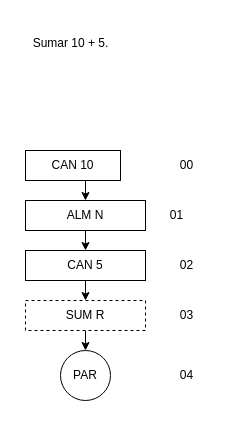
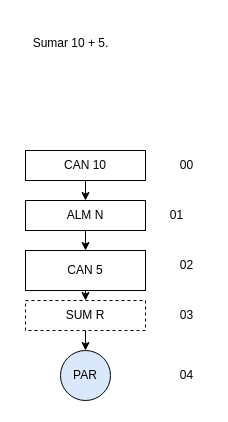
- <mxCell id="3" value="CAN 10" style="whiteSpace=wrap;html=1;" parent="1" vertex="1"><mxGeometry x="25" y="150" width="95" height="30" as="geometry" /></mxCell>
+ <mxCell id="3" value="CAN 10" style="whiteSpace=wrap;html=1;" parent="1" vertex="1"><mxGeometry x="25" y="150" width="120" height="30" as="geometry" /></mxCell>
- <mxCell id="7" value="CAN 5" style="whiteSpace=wrap;html=1;" parent="1" vertex="1"><mxGeometry x="25" y="250" width="120" height="30" as="geometry" /></mxCell>
+ <mxCell id="7" value="CAN 5" style="whiteSpace=wrap;html=1;" parent="1" vertex="1"><mxGeometry x="25" y="250" width="120" height="40" as="geometry" /></mxCell>
- <mxCell id="10" value="PAR" style="ellipse;whiteSpace=wrap;html=1;" parent="1" vertex="1"><mxGeometry x="60" y="350" width="50" height="50" as="geometry" /></mxCell>
+ <mxCell id="10" value="PAR" style="ellipse;whiteSpace=wrap;html=1;fillColor=#dae8fc;" parent="1" vertex="1"><mxGeometry x="60" y="350" width="50" height="50" as="geometry" /></mxCell>
